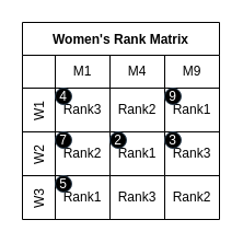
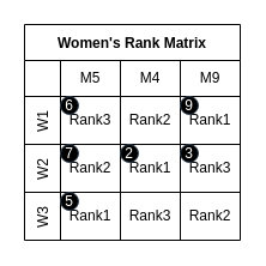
- <mxCell id="4" value="M1" style="shape=partialRectangle;html=1;whiteSpace=wrap;connectable=0;strokeColor=inherit;overflow=hidden;fillColor=none;top=0;left=0;bottom=0;right=0;pointerEvents=1;" vertex="1" parent="3"><mxGeometry x="30" width="50" height="30" as="geometry"><mxRectangle width="50" height="30" as="alternateBounds" /></mxGeometry></mxCell>
+ <mxCell id="4" value="M5" style="shape=partialRectangle;html=1;whiteSpace=wrap;connectable=0;strokeColor=inherit;overflow=hidden;fillColor=none;top=0;left=0;bottom=0;right=0;pointerEvents=1;" vertex="1" parent="3"><mxGeometry x="30" width="50" height="30" as="geometry"><mxRectangle width="50" height="30" as="alternateBounds" /></mxGeometry></mxCell>
- <mxCell id="23" value="4" style="ellipse;whiteSpace=wrap;html=1;aspect=fixed;strokeColor=#314354;align=center;verticalAlign=middle;fontFamily=Helvetica;fontSize=12;fillColor=#000000;fontColor=#ffffff;" vertex="1" parent="1"><mxGeometry x="50" y="80" width="15" height="15" as="geometry" /></mxCell>
+ <mxCell id="23" value="6" style="ellipse;whiteSpace=wrap;html=1;aspect=fixed;strokeColor=#314354;align=center;verticalAlign=middle;fontFamily=Helvetica;fontSize=12;fillColor=#000000;fontColor=#ffffff;" vertex="1" parent="1"><mxGeometry x="50" y="80" width="15" height="15" as="geometry" /></mxCell>
